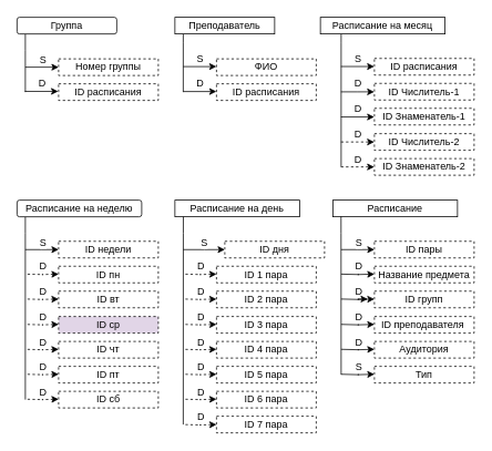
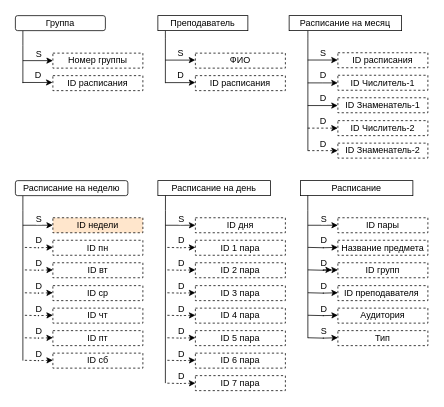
- <mxCell id="25" value="ID недели" style="rounded=0;whiteSpace=wrap;html=1;dashed=1;" vertex="1" parent="1"><mxGeometry x="70" y="289.5" width="120" height="20" as="geometry" /></mxCell>
+ <mxCell id="25" value="ID недели" style="rounded=0;whiteSpace=wrap;html=1;dashed=1;fillColor=#ffe6cc;" vertex="1" parent="1"><mxGeometry x="70" y="289.5" width="120" height="20" as="geometry" /></mxCell>
- <mxCell id="63" value="ID дня" style="rounded=0;whiteSpace=wrap;html=1;dashed=1;" vertex="1" parent="1"><mxGeometry x="270" y="289.5" width="120" height="20" as="geometry" /></mxCell>
+ <mxCell id="63" value="ID дня" style="rounded=0;whiteSpace=wrap;html=1;dashed=1;" vertex="1" parent="1"><mxGeometry x="260" y="289.5" width="120" height="20" as="geometry" /></mxCell>
- <mxCell id="28" value="&lt;span style=&quot;text-align: left ; white-space: nowrap&quot;&gt;ID ср&lt;/span&gt;" style="rounded=0;whiteSpace=wrap;html=1;dashed=1;fillColor=#e1d5e7;" vertex="1" parent="1"><mxGeometry x="70" y="380" width="120" height="20" as="geometry" /></mxCell>
+ <mxCell id="28" value="&lt;span style=&quot;text-align: left ; white-space: nowrap&quot;&gt;ID ср&lt;/span&gt;" style="rounded=0;whiteSpace=wrap;html=1;dashed=1;" vertex="1" parent="1"><mxGeometry x="70" y="380" width="120" height="20" as="geometry" /></mxCell>
